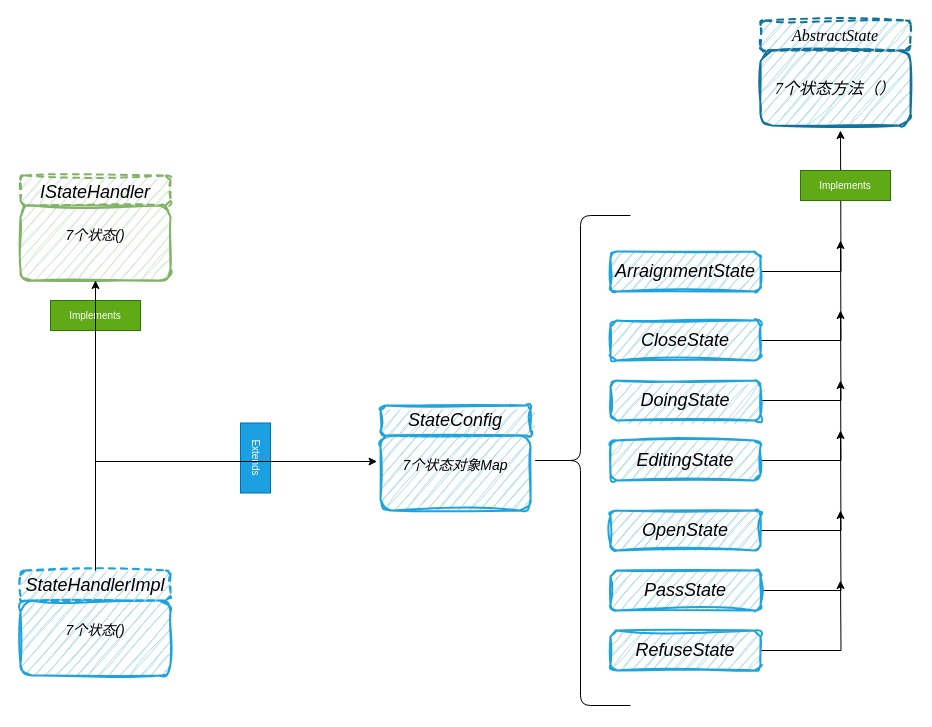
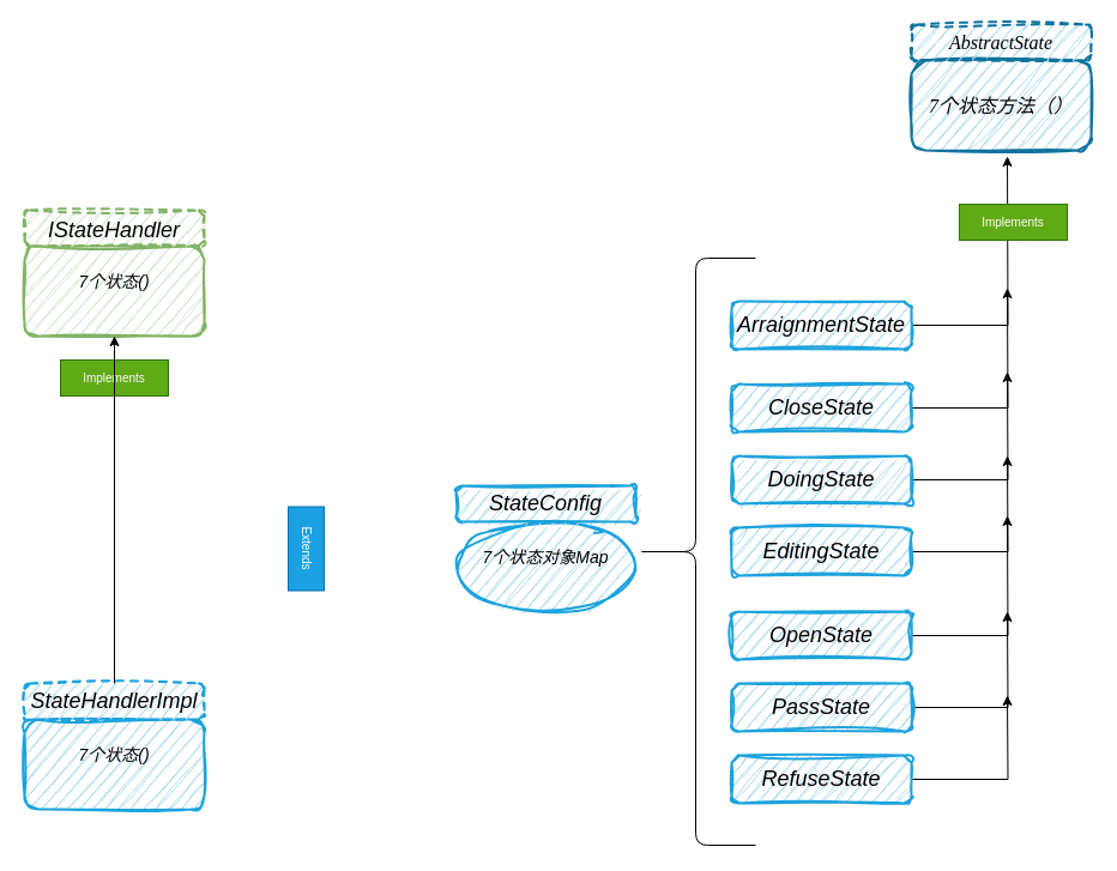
- <mxCell id="33" style="edgeStyle=orthogonalEdgeStyle;rounded=0;orthogonalLoop=1;jettySize=auto;html=1;entryX=-0.023;entryY=0.347;entryDx=0;entryDy=0;entryPerimeter=0;" edge="1" parent="1" source="7" target="10"><mxGeometry relative="1" as="geometry"><mxPoint x="170" y="360" as="targetPoint" /><Array as="points"><mxPoint x="95" y="461" /></Array></mxGeometry></mxCell>
- <mxCell id="10" value="7个状态对象Map&#10;" style="whiteSpace=wrap;fontSize=14;fontFamily=Helvetica;rounded=1;strokeWidth=2;glass=0;shadow=0;fillStyle=auto;sketch=1;curveFitting=1;jiggle=2;fillColor=#b1ddf0;strokeColor=#1DA3DD;aspect=fixed;verticalAlign=middle;fontStyle=2" vertex="1" parent="9"><mxGeometry y="30.0" width="150" height="75" as="geometry" /></mxCell>
+ <mxCell id="10" value="7个状态对象Map&#10;" style="ellipse;whiteSpace=wrap;fontSize=14;fontFamily=Helvetica;strokeWidth=2;glass=0;shadow=0;fillStyle=auto;sketch=1;curveFitting=1;jiggle=2;fillColor=#b1ddf0;strokeColor=#1DA3DD;aspect=fixed;verticalAlign=middle;fontStyle=2;" vertex="1" parent="9"><mxGeometry y="30.0" width="150" height="75" as="geometry" /></mxCell>
